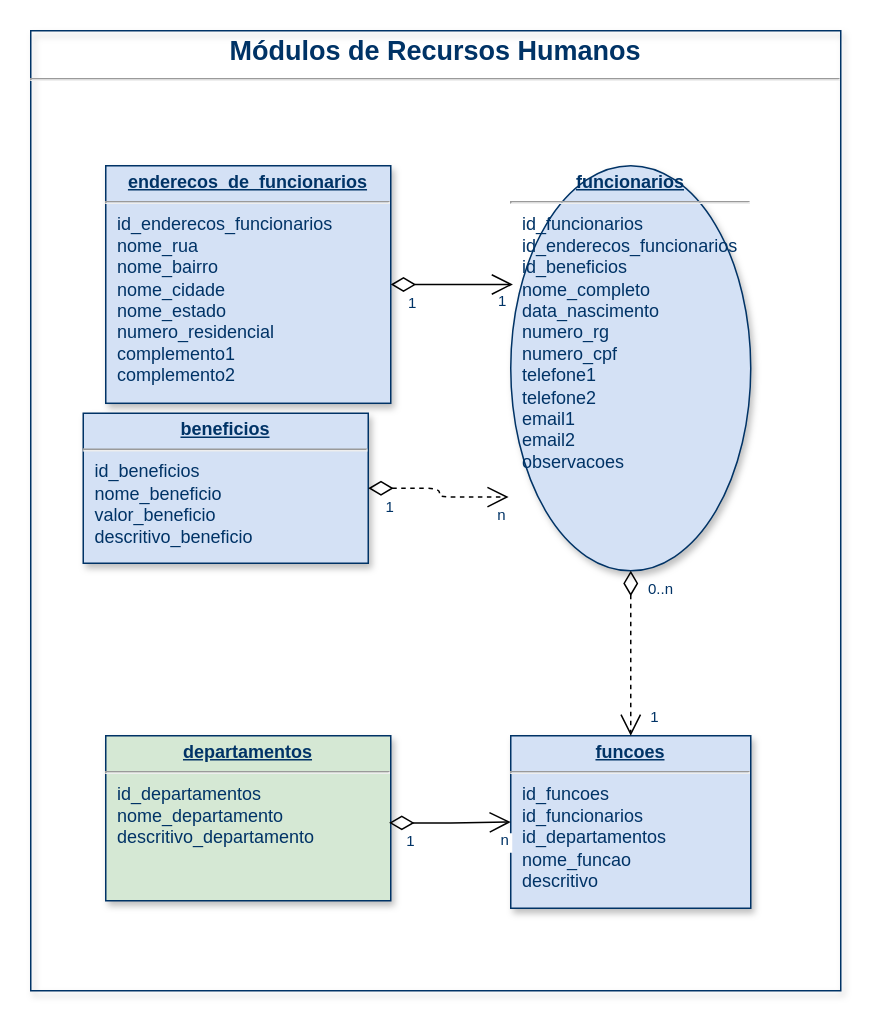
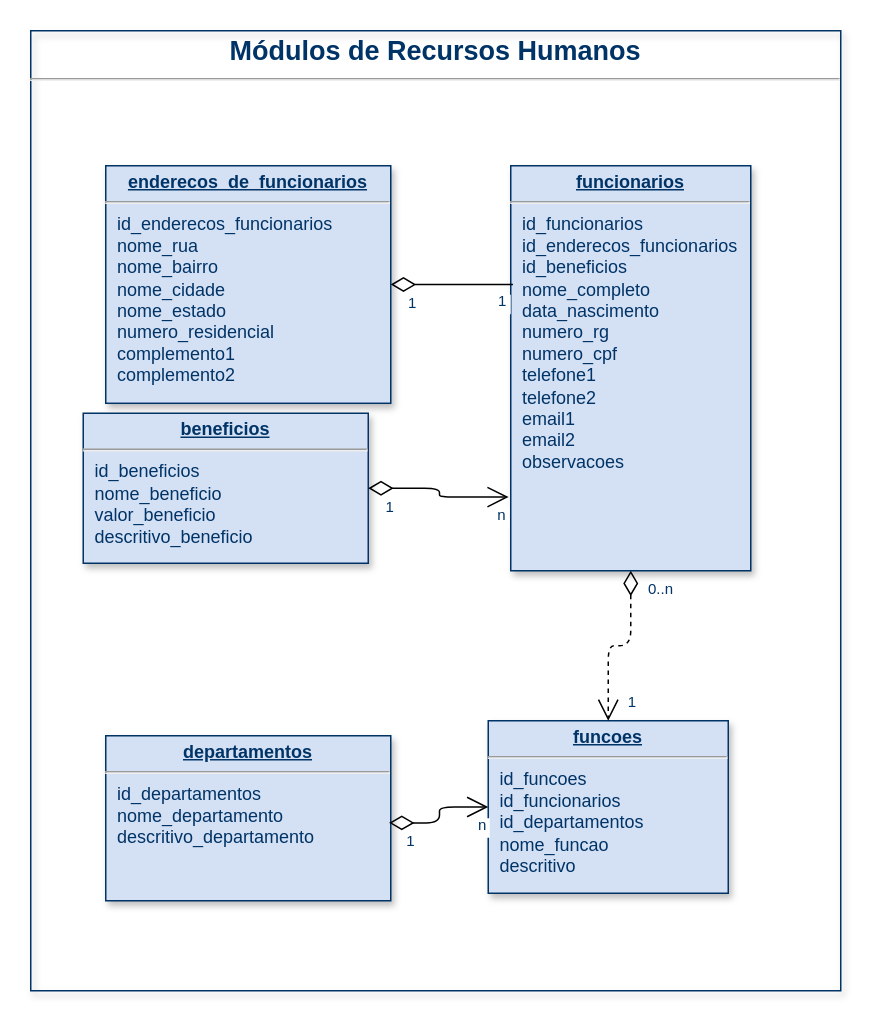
- <mxCell id="9" value="" style="endArrow=open;endSize=12;startArrow=diamondThin;startSize=14;startFill=0;edgeStyle=orthogonalEdgeStyle;exitX=1;exitY=0.5;exitDx=0;exitDy=0;entryX=0.009;entryY=0.293;entryDx=0;entryDy=0;entryPerimeter=0;" parent="1" source="8" target="4" edge="1"><mxGeometry x="620" y="340" as="geometry"><mxPoint x="430" y="360" as="sourcePoint" /><mxPoint x="340" y="200" as="targetPoint" /></mxGeometry></mxCell>
+ <mxCell id="9" value="" style="endArrow=none;endSize=12;startArrow=diamondThin;startSize=14;startFill=0;edgeStyle=orthogonalEdgeStyle;exitX=1;exitY=0.5;exitDx=0;exitDy=0;entryX=0.009;entryY=0.293;entryDx=0;entryDy=0;entryPerimeter=0;" parent="1" source="8" target="4" edge="1"><mxGeometry x="620" y="340" as="geometry"><mxPoint x="430" y="360" as="sourcePoint" /><mxPoint x="340" y="200" as="targetPoint" /></mxGeometry></mxCell>
- <mxCell id="4" value="&lt;p style=&quot;margin: 4px 0px 0px; text-decoration: underline; text-align: center;&quot;&gt;&lt;strong&gt;funcionarios&lt;/strong&gt;&lt;/p&gt;&lt;hr&gt;&lt;p style=&quot;margin: 0px; margin-left: 8px;&quot;&gt;id_funcionarios&lt;/p&gt;&lt;p style=&quot;margin: 0px; margin-left: 8px;&quot;&gt;&lt;span style=&quot;background-color: transparent; color: light-dark(rgb(0, 51, 102), rgb(161, 205, 249));&quot;&gt;id_enderecos_funcionarios&lt;/span&gt;&lt;/p&gt;&lt;p style=&quot;margin: 0px; margin-left: 8px;&quot;&gt;&lt;span style=&quot;background-color: transparent; color: light-dark(rgb(0, 51, 102), rgb(161, 205, 249));&quot;&gt;id_beneficios&lt;/span&gt;&lt;/p&gt;&lt;p style=&quot;margin: 0px; margin-left: 8px;&quot;&gt;&lt;span style=&quot;background-color: transparent; color: light-dark(rgb(0, 51, 102), rgb(161, 205, 249));&quot;&gt;nome_completo&lt;/span&gt;&lt;/p&gt;&lt;p style=&quot;margin: 0px; margin-left: 8px;&quot;&gt;data_nascimento&lt;br&gt;numero_rg&lt;br&gt;numero_cpf&lt;/p&gt;&lt;p style=&quot;margin: 0px; margin-left: 8px;&quot;&gt;telefone1&lt;/p&gt;&lt;p style=&quot;margin: 0px; margin-left: 8px;&quot;&gt;telefone2&lt;/p&gt;&lt;p style=&quot;margin: 0px; margin-left: 8px;&quot;&gt;email1&lt;br&gt;email2&lt;/p&gt;&lt;p style=&quot;margin: 0px; margin-left: 8px;&quot;&gt;observacoes&lt;br&gt;&lt;br&gt;&lt;/p&gt;" style="ellipse;verticalAlign=top;align=left;overflow=fill;fontSize=12;fontFamily=Helvetica;html=1;strokeColor=#003366;shadow=1;fillColor=#D4E1F5;fontColor=#003366;" parent="1" vertex="1"><mxGeometry x="340" y="110" width="160" height="270" as="geometry" /></mxCell>
+ <mxCell id="4" value="&lt;p style=&quot;margin: 4px 0px 0px; text-decoration: underline; text-align: center;&quot;&gt;&lt;strong&gt;funcionarios&lt;/strong&gt;&lt;/p&gt;&lt;hr&gt;&lt;p style=&quot;margin: 0px; margin-left: 8px;&quot;&gt;id_funcionarios&lt;/p&gt;&lt;p style=&quot;margin: 0px; margin-left: 8px;&quot;&gt;&lt;span style=&quot;background-color: transparent; color: light-dark(rgb(0, 51, 102), rgb(161, 205, 249));&quot;&gt;id_enderecos_funcionarios&lt;/span&gt;&lt;/p&gt;&lt;p style=&quot;margin: 0px; margin-left: 8px;&quot;&gt;&lt;span style=&quot;background-color: transparent; color: light-dark(rgb(0, 51, 102), rgb(161, 205, 249));&quot;&gt;id_beneficios&lt;/span&gt;&lt;/p&gt;&lt;p style=&quot;margin: 0px; margin-left: 8px;&quot;&gt;&lt;span style=&quot;background-color: transparent; color: light-dark(rgb(0, 51, 102), rgb(161, 205, 249));&quot;&gt;nome_completo&lt;/span&gt;&lt;/p&gt;&lt;p style=&quot;margin: 0px; margin-left: 8px;&quot;&gt;data_nascimento&lt;br&gt;numero_rg&lt;br&gt;numero_cpf&lt;/p&gt;&lt;p style=&quot;margin: 0px; margin-left: 8px;&quot;&gt;telefone1&lt;/p&gt;&lt;p style=&quot;margin: 0px; margin-left: 8px;&quot;&gt;telefone2&lt;/p&gt;&lt;p style=&quot;margin: 0px; margin-left: 8px;&quot;&gt;email1&lt;br&gt;email2&lt;/p&gt;&lt;p style=&quot;margin: 0px; margin-left: 8px;&quot;&gt;observacoes&lt;br&gt;&lt;br&gt;&lt;/p&gt;" style="verticalAlign=top;align=left;overflow=fill;fontSize=12;fontFamily=Helvetica;html=1;strokeColor=#003366;shadow=1;fillColor=#D4E1F5;fontColor=#003366" parent="1" vertex="1"><mxGeometry x="340" y="110" width="160" height="270" as="geometry" /></mxCell>
- <mxCell id="13" value="" style="endArrow=open;endSize=12;startArrow=diamondThin;startSize=14;startFill=0;edgeStyle=orthogonalEdgeStyle;exitX=1;exitY=0.5;exitDx=0;exitDy=0;entryX=-0.009;entryY=0.818;entryDx=0;entryDy=0;entryPerimeter=0;dashed=1;" parent="1" source="12" target="4" edge="1"><mxGeometry x="620" y="340" as="geometry"><mxPoint x="430" y="390" as="sourcePoint" /><mxPoint x="430" y="500" as="targetPoint" /></mxGeometry></mxCell>
+ <mxCell id="13" value="" style="endArrow=open;endSize=12;startArrow=diamondThin;startSize=14;startFill=0;edgeStyle=orthogonalEdgeStyle;exitX=1;exitY=0.5;exitDx=0;exitDy=0;entryX=-0.009;entryY=0.818;entryDx=0;entryDy=0;entryPerimeter=0;" parent="1" source="12" target="4" edge="1"><mxGeometry x="620" y="340" as="geometry"><mxPoint x="430" y="390" as="sourcePoint" /><mxPoint x="430" y="500" as="targetPoint" /></mxGeometry></mxCell>
- <mxCell id="16" value="&lt;p style=&quot;margin: 0px; margin-top: 4px; text-align: center; text-decoration: underline;&quot;&gt;&lt;strong&gt;departamentos&lt;/strong&gt;&lt;/p&gt;&lt;hr&gt;&lt;p style=&quot;margin: 0px; margin-left: 8px;&quot;&gt;id_departamentos&lt;/p&gt;&lt;p style=&quot;margin: 0px; margin-left: 8px;&quot;&gt;&lt;span style=&quot;background-color: transparent; color: light-dark(rgb(0, 51, 102), rgb(161, 205, 249));&quot;&gt;nome_departamento&lt;/span&gt;&lt;br&gt;&lt;/p&gt;&lt;p style=&quot;margin: 0px; margin-left: 8px;&quot;&gt;&lt;span style=&quot;background-color: transparent; color: light-dark(rgb(0, 51, 102), rgb(161, 205, 249));&quot;&gt;descritivo_departamento&lt;/span&gt;&lt;br&gt;&lt;/p&gt;" style="verticalAlign=top;align=left;overflow=fill;fontSize=12;fontFamily=Helvetica;html=1;strokeColor=#003366;shadow=1;fillColor=#d5e8d4;fontColor=#003366;" parent="1" vertex="1"><mxGeometry x="70" y="490" width="190" height="110" as="geometry" /></mxCell>
+ <mxCell id="16" value="&lt;p style=&quot;margin: 0px; margin-top: 4px; text-align: center; text-decoration: underline;&quot;&gt;&lt;strong&gt;departamentos&lt;/strong&gt;&lt;/p&gt;&lt;hr&gt;&lt;p style=&quot;margin: 0px; margin-left: 8px;&quot;&gt;id_departamentos&lt;/p&gt;&lt;p style=&quot;margin: 0px; margin-left: 8px;&quot;&gt;&lt;span style=&quot;background-color: transparent; color: light-dark(rgb(0, 51, 102), rgb(161, 205, 249));&quot;&gt;nome_departamento&lt;/span&gt;&lt;br&gt;&lt;/p&gt;&lt;p style=&quot;margin: 0px; margin-left: 8px;&quot;&gt;&lt;span style=&quot;background-color: transparent; color: light-dark(rgb(0, 51, 102), rgb(161, 205, 249));&quot;&gt;descritivo_departamento&lt;/span&gt;&lt;br&gt;&lt;/p&gt;" style="verticalAlign=top;align=left;overflow=fill;fontSize=12;fontFamily=Helvetica;html=1;strokeColor=#003366;shadow=1;fillColor=#D4E1F5;fontColor=#003366" parent="1" vertex="1"><mxGeometry x="70" y="490" width="190" height="110" as="geometry" /></mxCell>
- <mxCell id="3" value="&lt;p style=&quot;margin: 0px; margin-top: 4px; text-align: center; text-decoration: underline;&quot;&gt;&lt;strong&gt;funcoes&lt;/strong&gt;&lt;/p&gt;&lt;hr&gt;&lt;p style=&quot;margin: 0px; margin-left: 8px;&quot;&gt;id_funcoes&lt;/p&gt;&lt;p style=&quot;margin: 0px; margin-left: 8px;&quot;&gt;&lt;span style=&quot;background-color: transparent; color: light-dark(rgb(0, 51, 102), rgb(161, 205, 249));&quot;&gt;id_funcionarios&lt;br&gt;id_departamentos&lt;/span&gt;&lt;/p&gt;&lt;p style=&quot;margin: 0px; margin-left: 8px;&quot;&gt;nome_funcao&lt;/p&gt;&lt;p style=&quot;margin: 0px; margin-left: 8px;&quot;&gt;descritivo&lt;/p&gt;&lt;p style=&quot;margin: 0px; margin-left: 8px;&quot;&gt;&lt;br&gt;&lt;/p&gt;" style="verticalAlign=top;align=left;overflow=fill;fontSize=12;fontFamily=Helvetica;html=1;strokeColor=#003366;shadow=1;fillColor=#D4E1F5;fontColor=#003366" parent="1" vertex="1"><mxGeometry x="340" y="490" width="160" height="115" as="geometry" /></mxCell>
+ <mxCell id="3" value="&lt;p style=&quot;margin: 0px; margin-top: 4px; text-align: center; text-decoration: underline;&quot;&gt;&lt;strong&gt;funcoes&lt;/strong&gt;&lt;/p&gt;&lt;hr&gt;&lt;p style=&quot;margin: 0px; margin-left: 8px;&quot;&gt;id_funcoes&lt;/p&gt;&lt;p style=&quot;margin: 0px; margin-left: 8px;&quot;&gt;&lt;span style=&quot;background-color: transparent; color: light-dark(rgb(0, 51, 102), rgb(161, 205, 249));&quot;&gt;id_funcionarios&lt;br&gt;id_departamentos&lt;/span&gt;&lt;/p&gt;&lt;p style=&quot;margin: 0px; margin-left: 8px;&quot;&gt;nome_funcao&lt;/p&gt;&lt;p style=&quot;margin: 0px; margin-left: 8px;&quot;&gt;descritivo&lt;/p&gt;&lt;p style=&quot;margin: 0px; margin-left: 8px;&quot;&gt;&lt;br&gt;&lt;/p&gt;" style="verticalAlign=top;align=left;overflow=fill;fontSize=12;fontFamily=Helvetica;html=1;strokeColor=#003366;shadow=1;fillColor=#D4E1F5;fontColor=#003366" parent="1" vertex="1"><mxGeometry x="325" y="480" width="160" height="115" as="geometry" /></mxCell>
